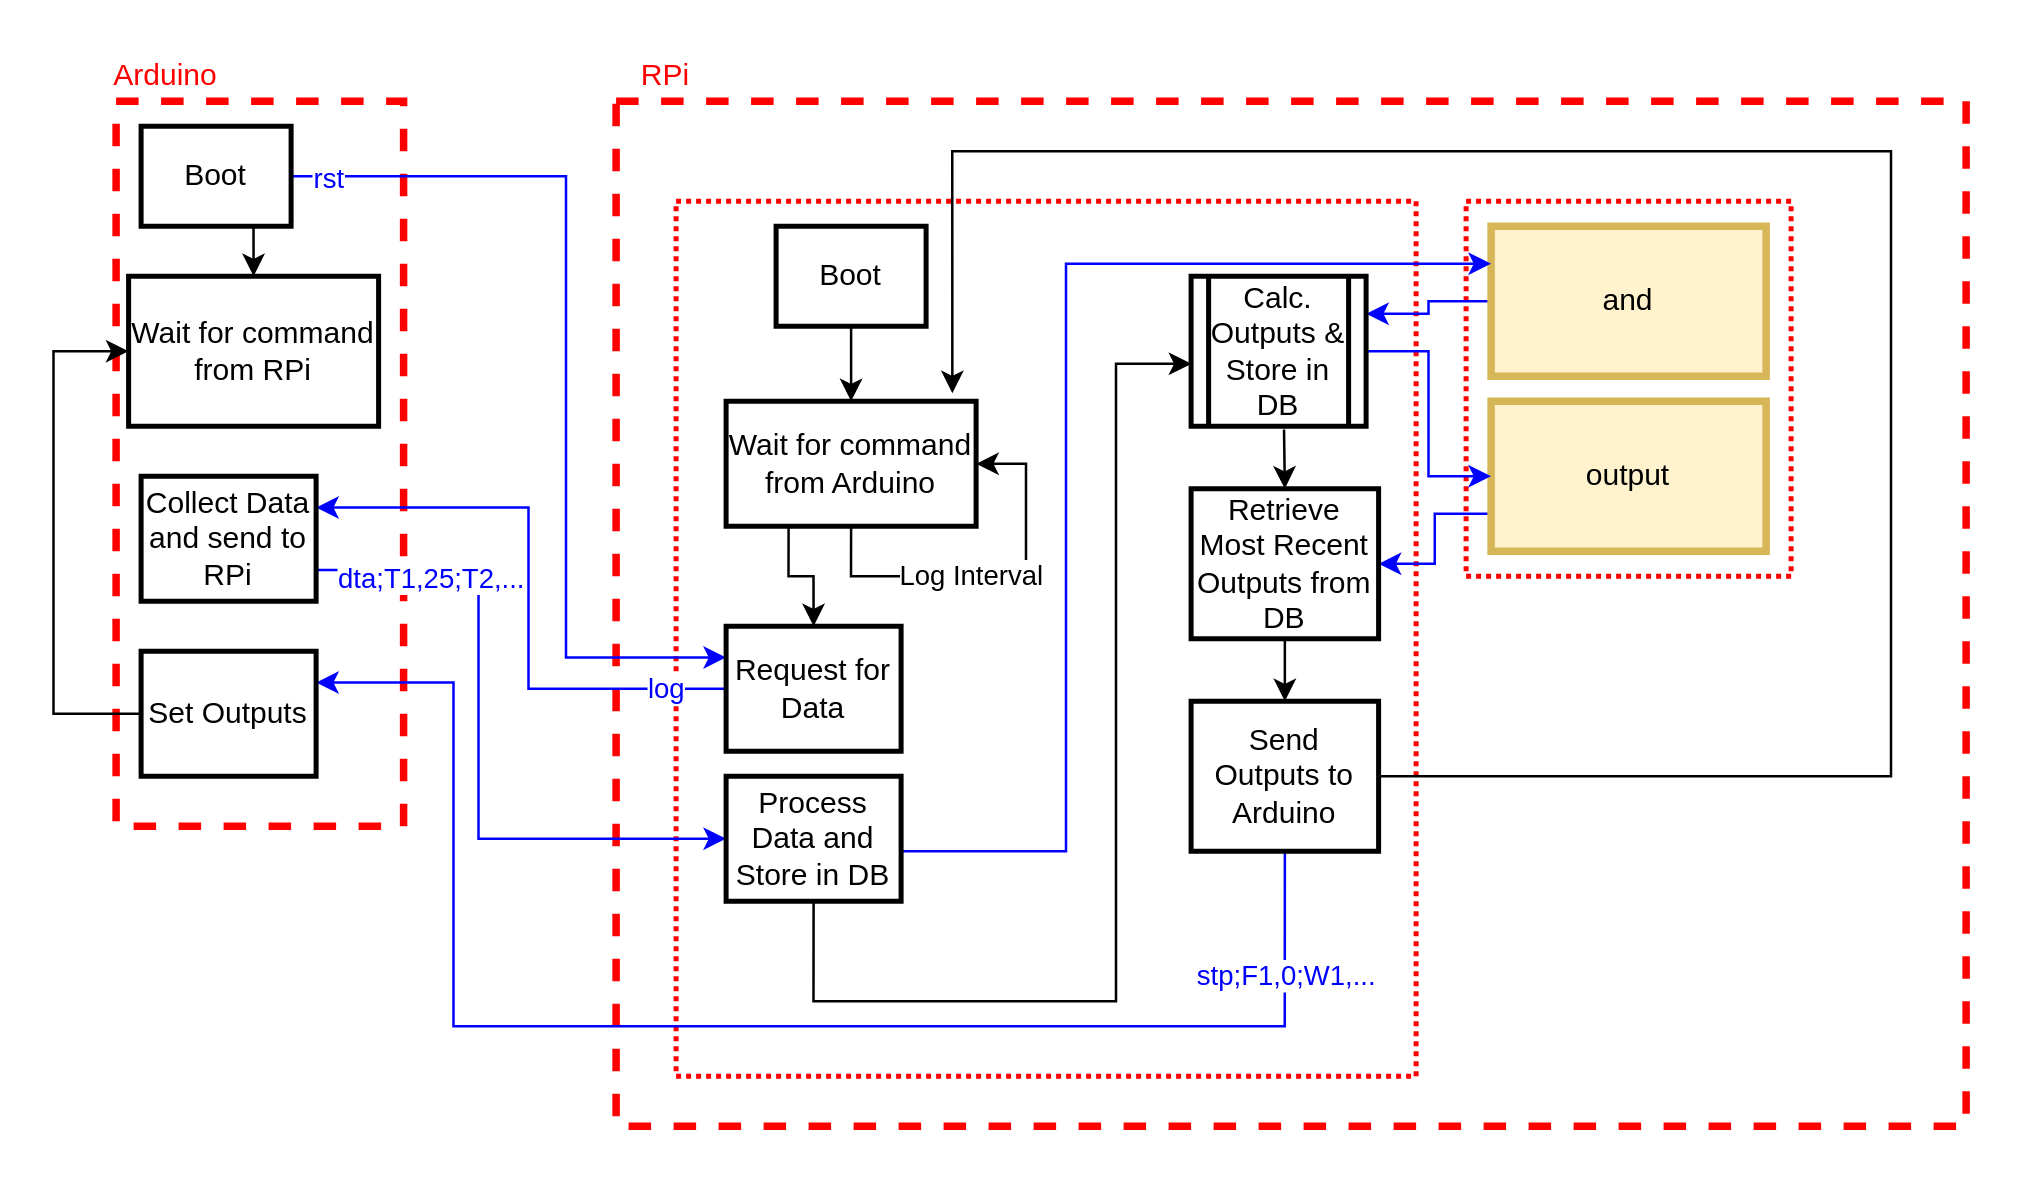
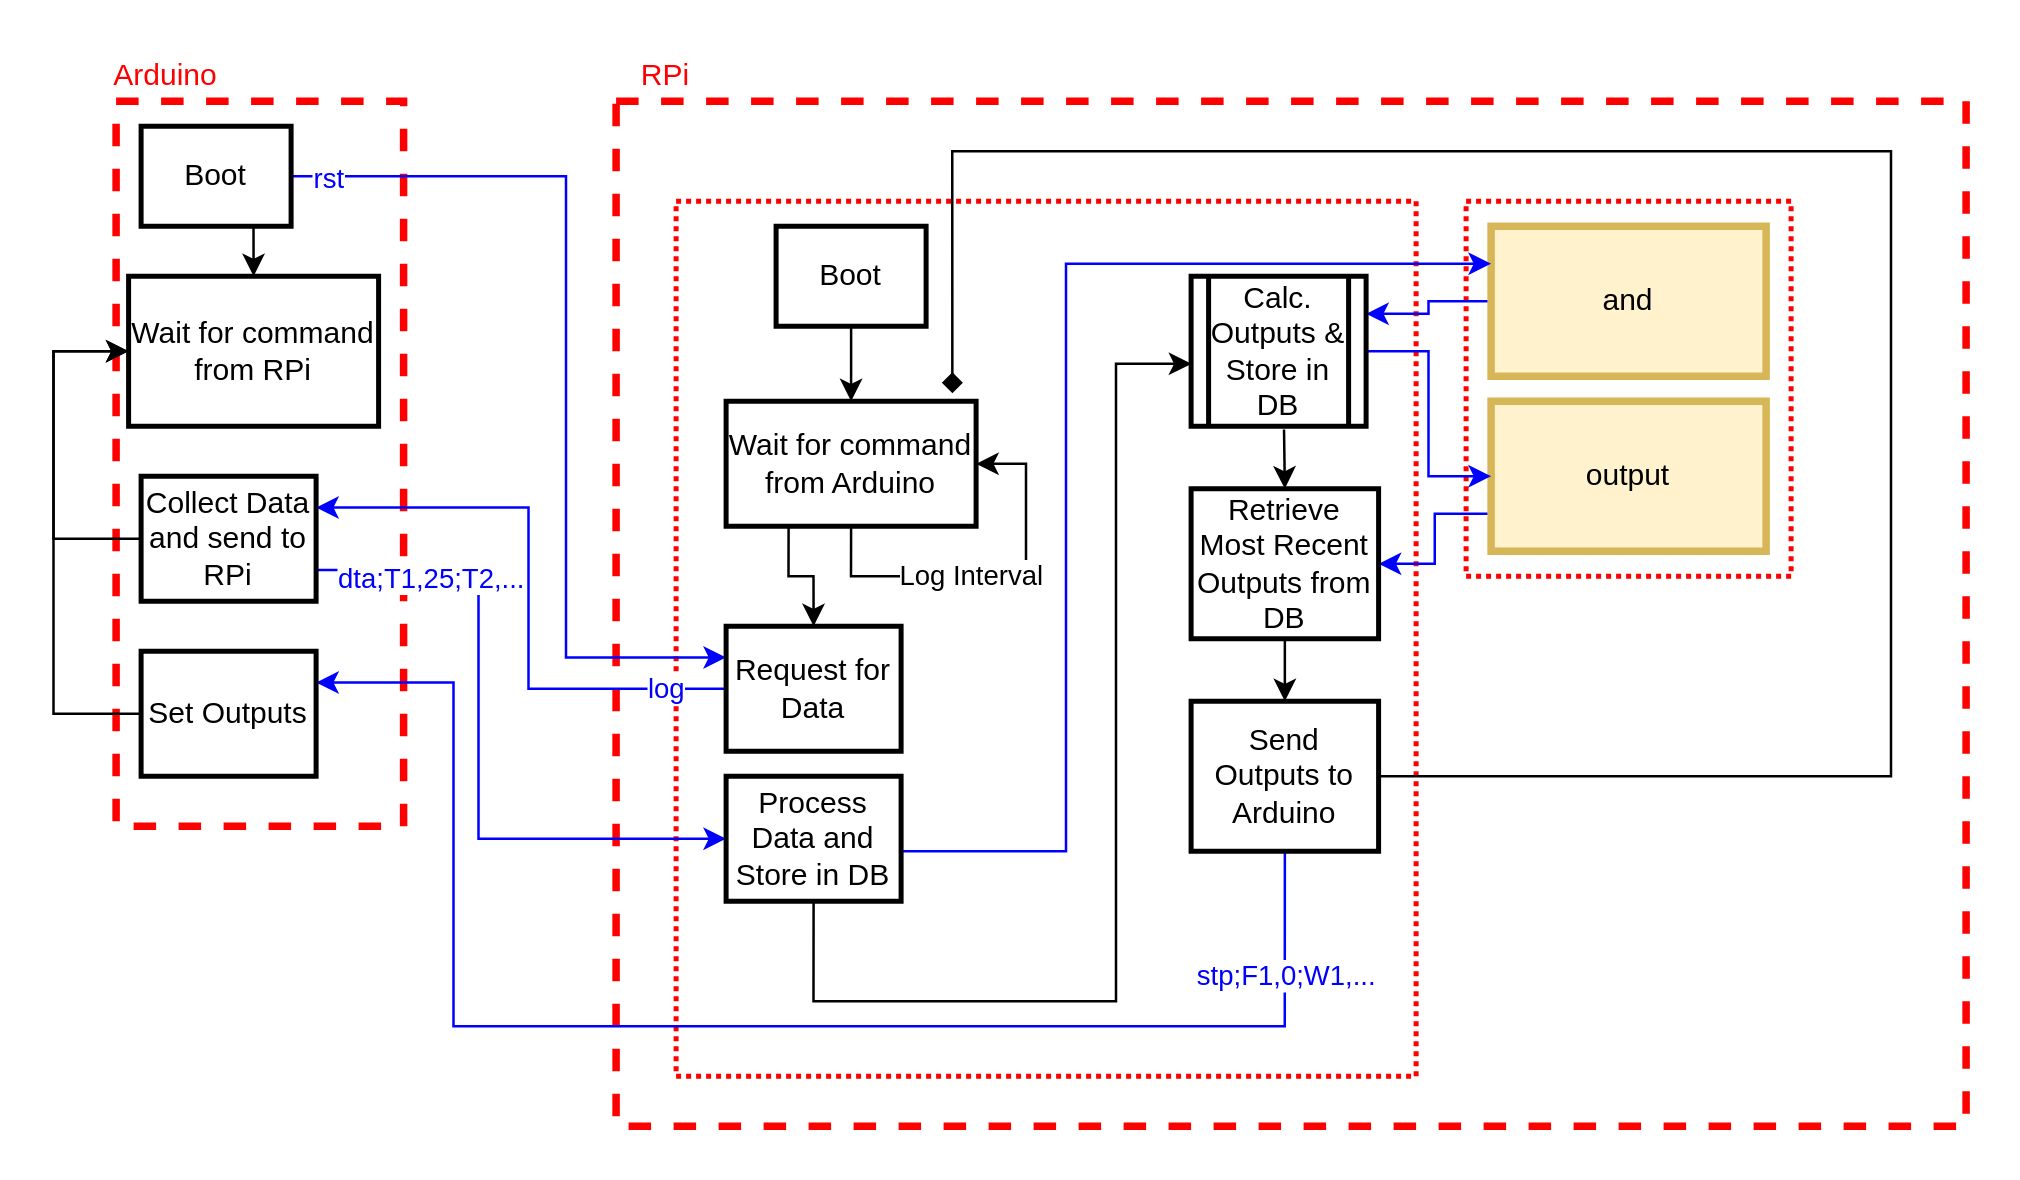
- <mxCell id="39" style="edgeStyle=orthogonalEdgeStyle;rounded=0;orthogonalLoop=1;jettySize=auto;html=1;exitX=1;exitY=0.5;exitDx=0;exitDy=0;entryX=0.905;entryY=-0.064;entryDx=0;entryDy=0;entryPerimeter=0;fontColor=#000000;" edge="1" parent="1" source="40" target="19"><mxGeometry relative="1" as="geometry"><Array as="points"><mxPoint x="755.94" y="310" /><mxPoint x="755.94" y="60" /><mxPoint x="380.94" y="60" /></Array></mxGeometry></mxCell>
+ <mxCell id="39" style="edgeStyle=orthogonalEdgeStyle;rounded=0;orthogonalLoop=1;jettySize=auto;html=1;exitX=1;exitY=0.5;exitDx=0;exitDy=0;entryX=0.905;entryY=-0.064;entryDx=0;entryDy=0;entryPerimeter=0;fontColor=#000000;endArrow=diamond;" edge="1" parent="1" source="40" target="19"><mxGeometry relative="1" as="geometry"><Array as="points"><mxPoint x="755.94" y="310" /><mxPoint x="755.94" y="60" /><mxPoint x="380.94" y="60" /></Array></mxGeometry></mxCell>
+ <mxCell id="28" style="edgeStyle=orthogonalEdgeStyle;rounded=0;orthogonalLoop=1;jettySize=auto;html=1;exitX=0;exitY=0.5;exitDx=0;exitDy=0;strokeColor=#000000;fontColor=#FF0000;entryX=0;entryY=0.5;entryDx=0;entryDy=0;" edge="1" parent="1" source="29" target="20"><mxGeometry relative="1" as="geometry"><mxPoint x="35.94" y="180" as="targetPoint" /><Array as="points"><mxPoint x="20.94" y="215" /><mxPoint x="20.94" y="140" /></Array></mxGeometry></mxCell>
